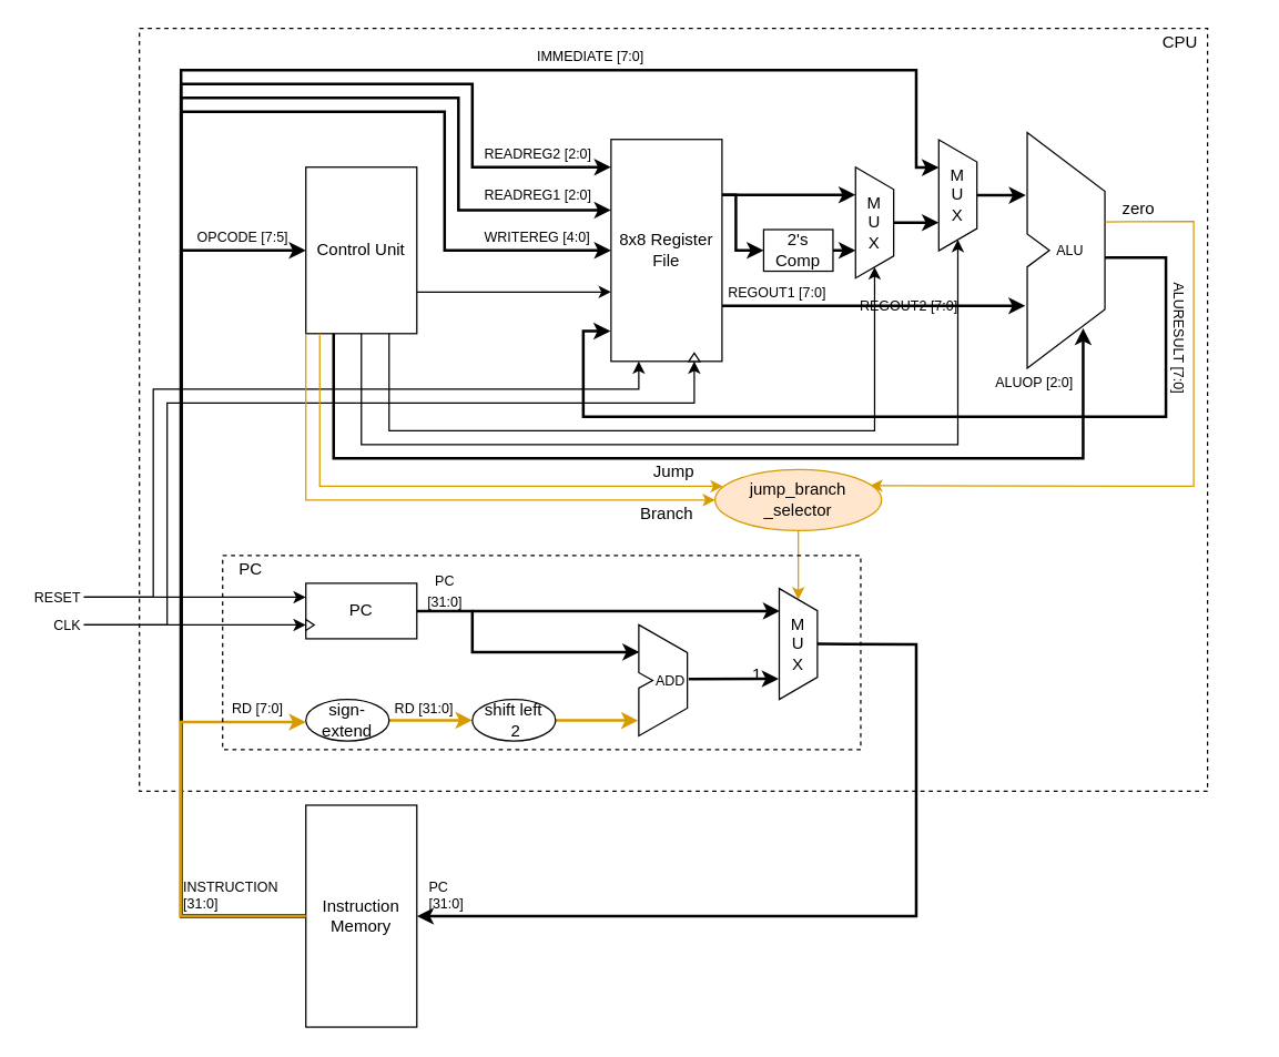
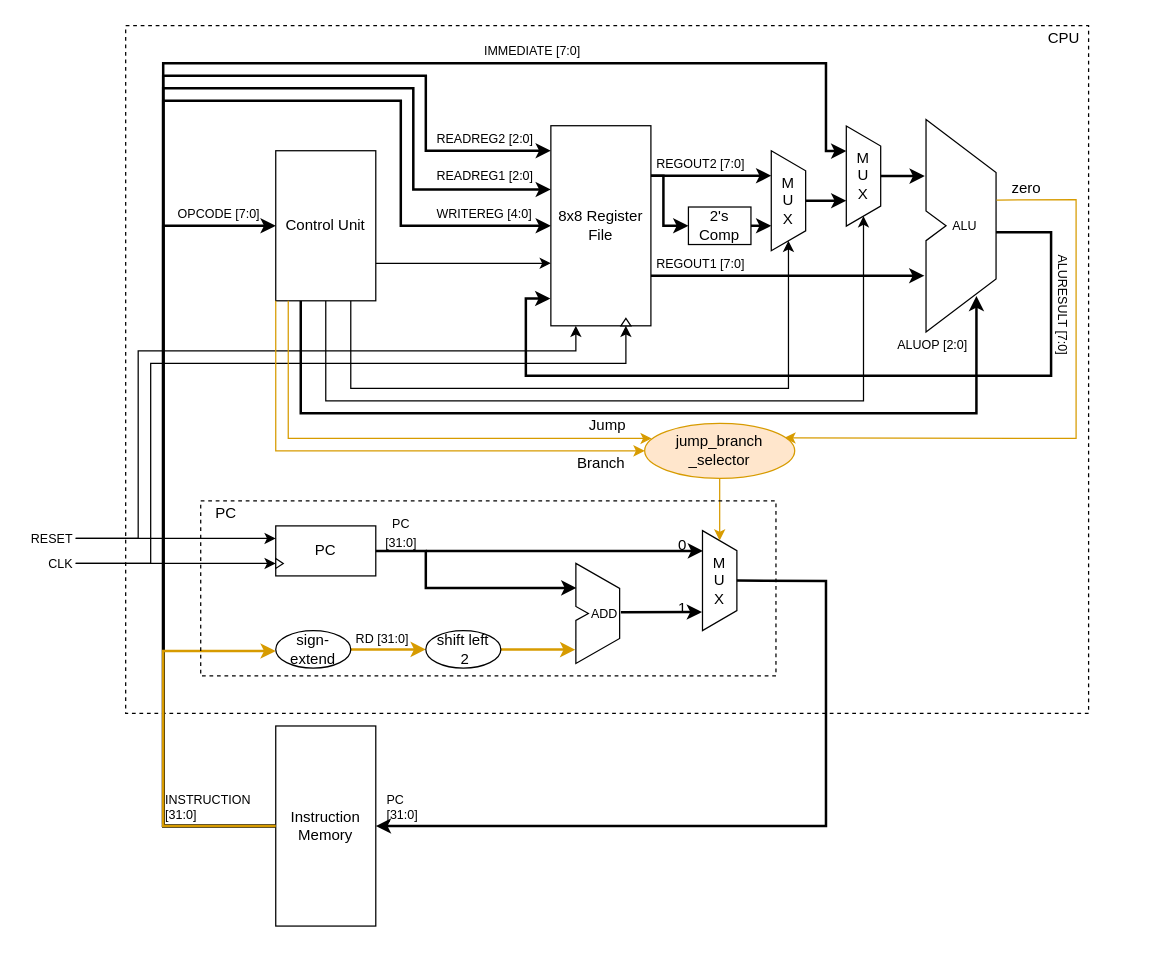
- <mxCell id="3" value="OPCODE [7:5]" style="text;html=1;align=left;verticalAlign=middle;resizable=0;points=[];autosize=1;fontSize=10;" parent="1" vertex="1"><mxGeometry x="140" y="160" width="80" height="20" as="geometry" /></mxCell>
+ <mxCell id="3" value="OPCODE [7:0]" style="text;html=1;align=left;verticalAlign=middle;resizable=0;points=[];autosize=1;fontSize=10;" parent="1" vertex="1"><mxGeometry x="140" y="160" width="80" height="20" as="geometry" /></mxCell>
- <mxCell id="27" value="REGOUT2 [7:0]" style="text;html=1;strokeColor=none;fillColor=none;align=center;verticalAlign=middle;whiteSpace=wrap;rounded=0;fontSize=10;" parent="1" vertex="1"><mxGeometry x="615" y="210" width="80" height="20" as="geometry" /></mxCell>
+ <mxCell id="27" value="REGOUT2 [7:0]" style="text;html=1;strokeColor=none;fillColor=none;align=center;verticalAlign=middle;whiteSpace=wrap;rounded=0;fontSize=10;" parent="1" vertex="1"><mxGeometry x="520" y="120" width="80" height="20" as="geometry" /></mxCell>
+ <mxCell id="69" value="0" style="text;html=1;align=center;verticalAlign=middle;resizable=0;points=[];autosize=1;fontSize=12;" parent="1" vertex="1"><mxGeometry x="535" y="426" width="20" height="20" as="geometry" /></mxCell>
- <mxCell id="63" value="&lt;span style=&quot;font-size: 10px&quot;&gt;RD [7:0]&lt;/span&gt;" style="text;html=1;align=center;verticalAlign=middle;resizable=0;points=[];autosize=1;strokeColor=none;fillColor=none;" parent="1" vertex="1"><mxGeometry x="160" y="500" width="50" height="20" as="geometry" /></mxCell>
